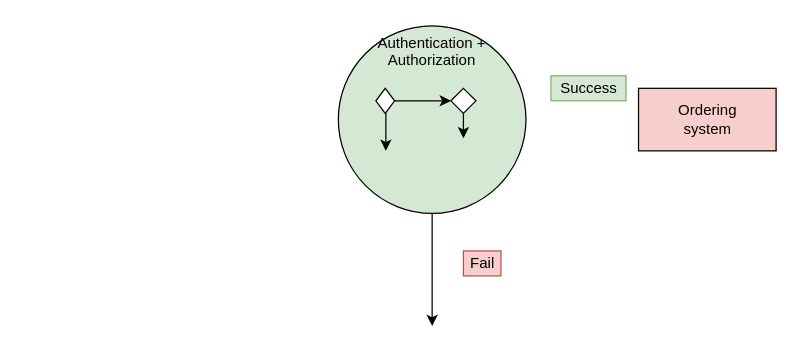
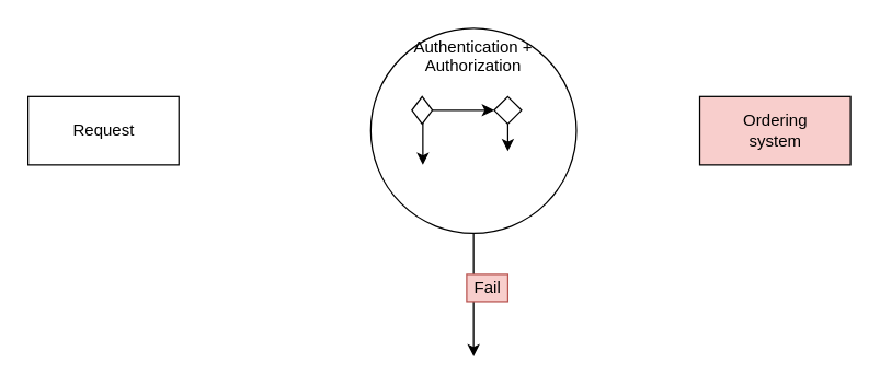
- <mxCell id="12" value="Success" style="text;html=1;align=center;verticalAlign=middle;resizable=0;points=[];autosize=1;strokeColor=#82b366;fillColor=#d5e8d4;" vertex="1" parent="1"><mxGeometry x="440" y="60" width="60" height="20" as="geometry" /></mxCell>
+ <mxCell id="2" value="Request" style="html=1;" vertex="1" parent="1"><mxGeometry x="20" y="70" width="110" height="50" as="geometry" /></mxCell>
- <mxCell id="5" value="&lt;div align=&quot;center&quot;&gt;Authentication + Authorization&lt;/div&gt;" style="ellipse;whiteSpace=wrap;html=1;align=center;verticalAlign=top;fillColor=#d5e8d4;" vertex="1" parent="1"><mxGeometry x="270" y="20" width="150" height="150" as="geometry" /></mxCell>
+ <mxCell id="5" value="&lt;div align=&quot;center&quot;&gt;Authentication + Authorization&lt;/div&gt;" style="ellipse;whiteSpace=wrap;html=1;align=center;verticalAlign=top;" vertex="1" parent="1"><mxGeometry x="270" y="20" width="150" height="150" as="geometry" /></mxCell>
- <mxCell id="11" value="Fail" style="text;html=1;align=center;verticalAlign=middle;resizable=0;points=[];autosize=1;strokeColor=#b85450;fillColor=#f8cecc;" vertex="1" parent="1"><mxGeometry x="370" y="200" width="30" height="20" as="geometry" /></mxCell>
+ <mxCell id="11" value="Fail" style="text;html=1;align=center;verticalAlign=middle;resizable=0;points=[];autosize=1;strokeColor=#b85450;fillColor=#f8cecc;" vertex="1" parent="1"><mxGeometry x="340" y="200" width="30" height="20" as="geometry" /></mxCell>
